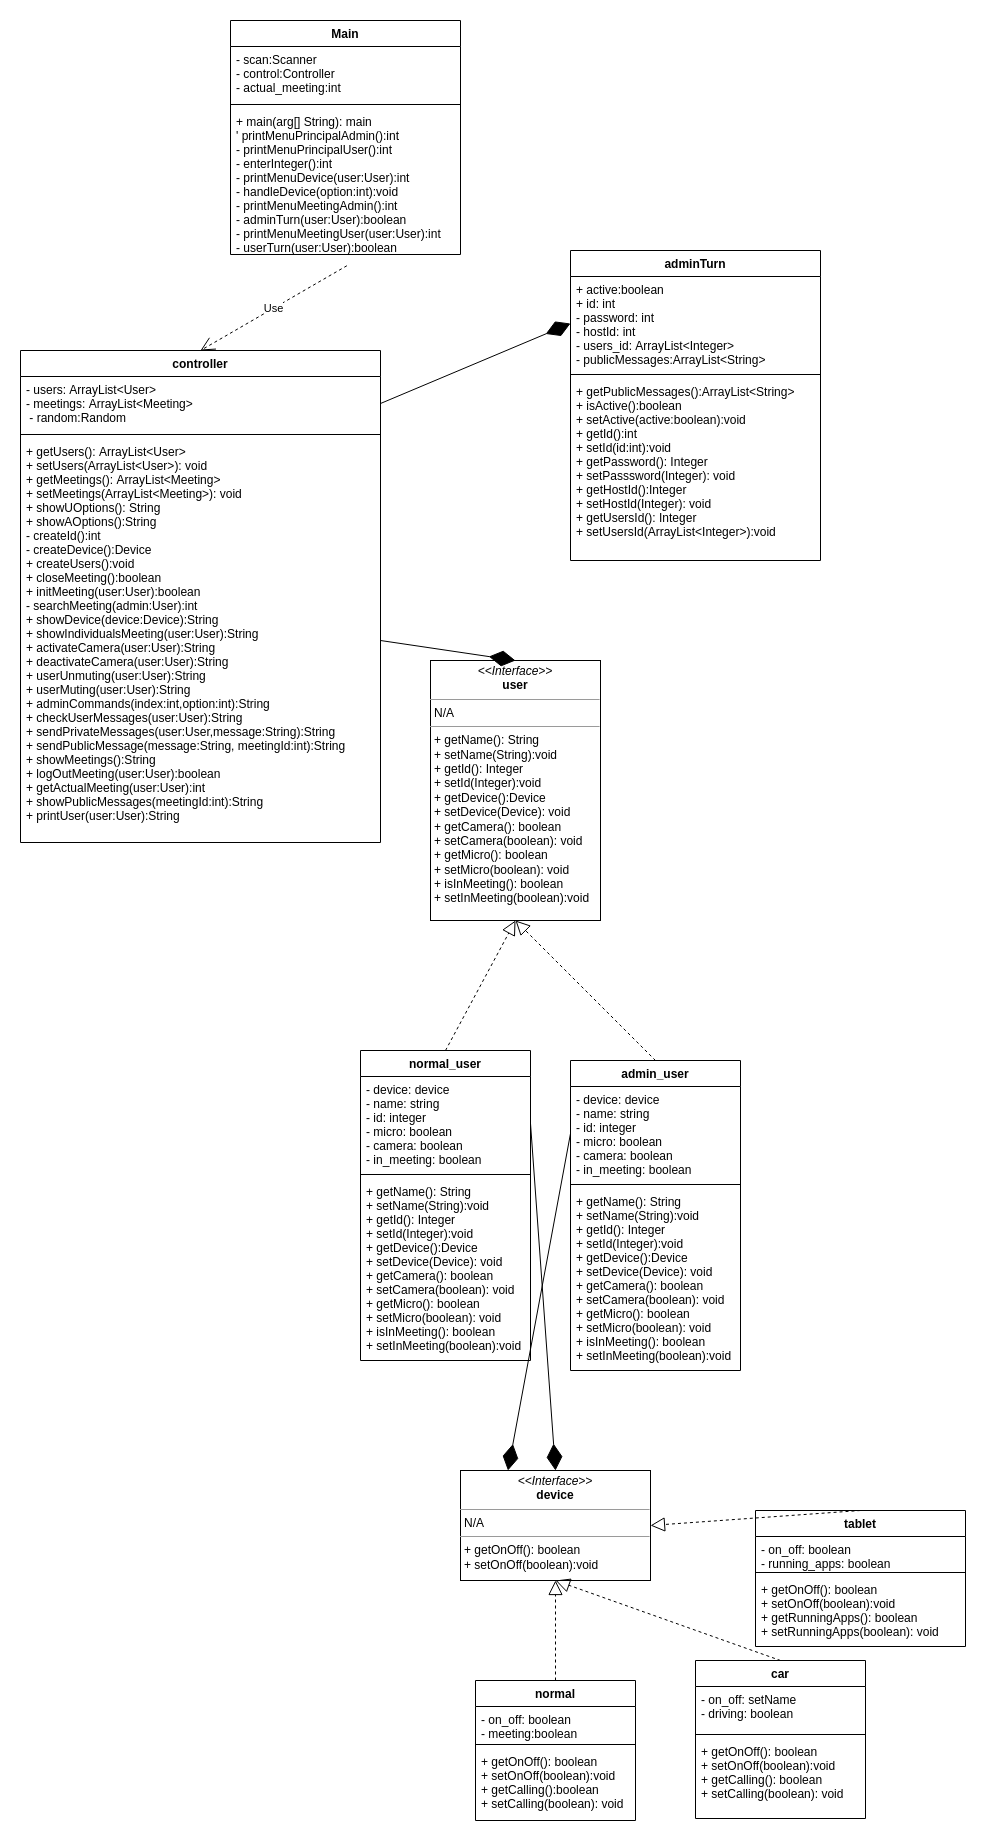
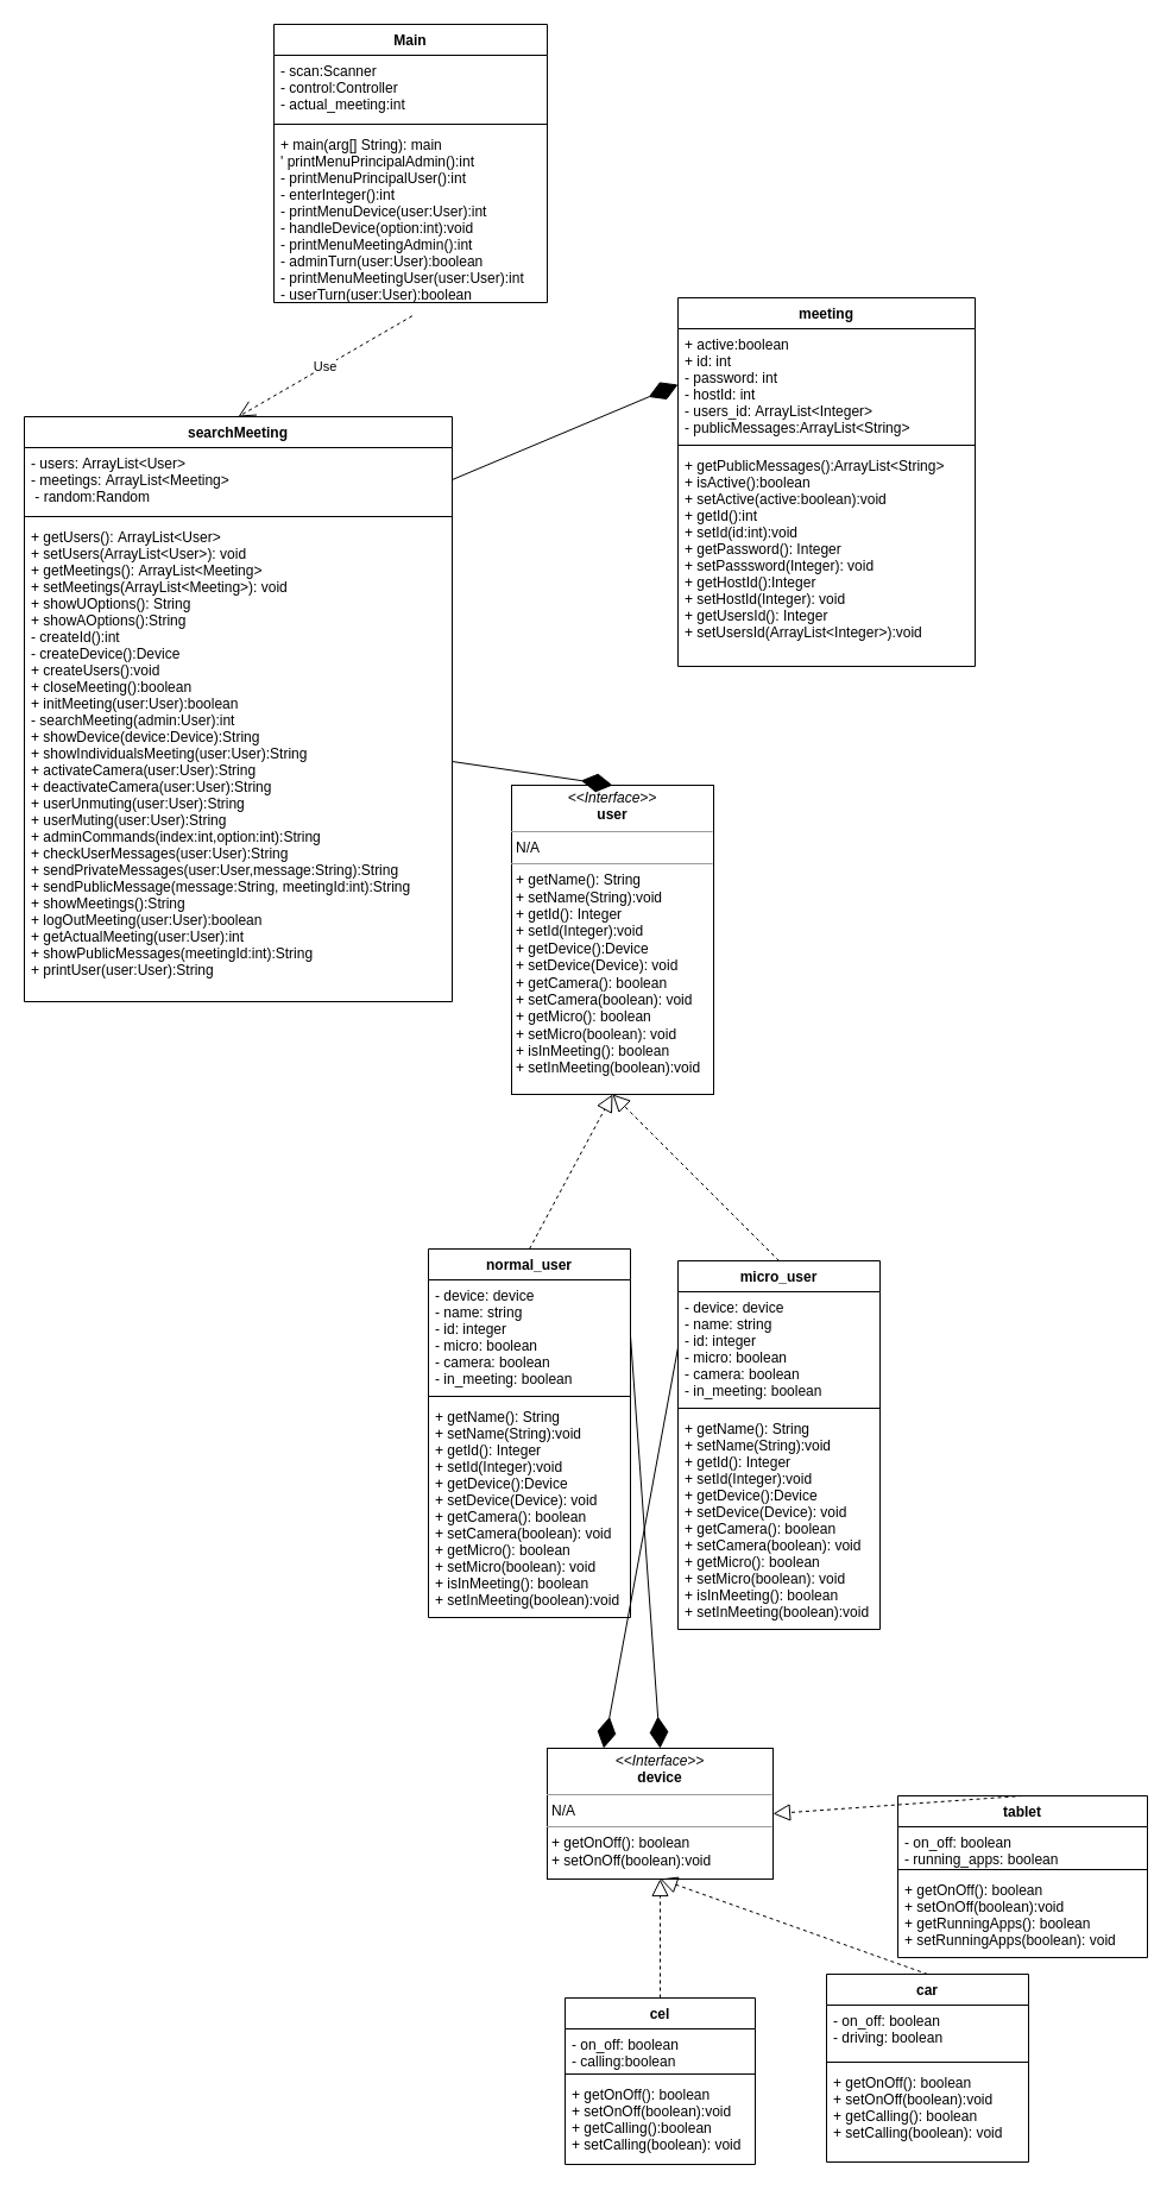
- <mxCell id="10" value="adminTurn" style="swimlane;fontStyle=1;align=center;verticalAlign=top;childLayout=stackLayout;horizontal=1;startSize=26;horizontalStack=0;resizeParent=1;resizeParentMax=0;resizeLast=0;collapsible=1;marginBottom=0;" parent="1" vertex="1"><mxGeometry x="570" y="250" width="250" height="310" as="geometry" /></mxCell>
+ <mxCell id="10" value="meeting" style="swimlane;fontStyle=1;align=center;verticalAlign=top;childLayout=stackLayout;horizontal=1;startSize=26;horizontalStack=0;resizeParent=1;resizeParentMax=0;resizeLast=0;collapsible=1;marginBottom=0;" parent="1" vertex="1"><mxGeometry x="570" y="250" width="250" height="310" as="geometry" /></mxCell>
- <mxCell id="6" value="controller" style="swimlane;fontStyle=1;align=center;verticalAlign=top;childLayout=stackLayout;horizontal=1;startSize=26;horizontalStack=0;resizeParent=1;resizeParentMax=0;resizeLast=0;collapsible=1;marginBottom=0;" parent="1" vertex="1"><mxGeometry x="20" y="350" width="360" height="492" as="geometry" /></mxCell>
+ <mxCell id="6" value="searchMeeting" style="swimlane;fontStyle=1;align=center;verticalAlign=top;childLayout=stackLayout;horizontal=1;startSize=26;horizontalStack=0;resizeParent=1;resizeParentMax=0;resizeLast=0;collapsible=1;marginBottom=0;" parent="1" vertex="1"><mxGeometry x="20" y="350" width="360" height="492" as="geometry" /></mxCell>
- <mxCell id="20" value="admin_user" style="swimlane;fontStyle=1;align=center;verticalAlign=top;childLayout=stackLayout;horizontal=1;startSize=26;horizontalStack=0;resizeParent=1;resizeParentMax=0;resizeLast=0;collapsible=1;marginBottom=0;" parent="1" vertex="1"><mxGeometry x="570" y="1060" width="170" height="310" as="geometry" /></mxCell>
+ <mxCell id="20" value="micro_user" style="swimlane;fontStyle=1;align=center;verticalAlign=top;childLayout=stackLayout;horizontal=1;startSize=26;horizontalStack=0;resizeParent=1;resizeParentMax=0;resizeLast=0;collapsible=1;marginBottom=0;" parent="1" vertex="1"><mxGeometry x="570" y="1060" width="170" height="310" as="geometry" /></mxCell>
- <mxCell id="25" value="normal" style="swimlane;fontStyle=1;align=center;verticalAlign=top;childLayout=stackLayout;horizontal=1;startSize=26;horizontalStack=0;resizeParent=1;resizeParentMax=0;resizeLast=0;collapsible=1;marginBottom=0;" parent="1" vertex="1"><mxGeometry x="475" y="1680" width="160" height="140" as="geometry" /></mxCell>
+ <mxCell id="25" value="cel" style="swimlane;fontStyle=1;align=center;verticalAlign=top;childLayout=stackLayout;horizontal=1;startSize=26;horizontalStack=0;resizeParent=1;resizeParentMax=0;resizeLast=0;collapsible=1;marginBottom=0;" parent="1" vertex="1"><mxGeometry x="475" y="1680" width="160" height="140" as="geometry" /></mxCell>
- <mxCell id="32" value="- on_off: setName&#10;- driving: boolean" style="text;strokeColor=none;fillColor=none;align=left;verticalAlign=top;spacingLeft=4;spacingRight=4;overflow=hidden;rotatable=0;points=[[0,0.5],[1,0.5]];portConstraint=eastwest;" parent="31" vertex="1"><mxGeometry y="26" width="170" height="44" as="geometry" /></mxCell>
+ <mxCell id="32" value="- on_off: boolean&#10;- driving: boolean" style="text;strokeColor=none;fillColor=none;align=left;verticalAlign=top;spacingLeft=4;spacingRight=4;overflow=hidden;rotatable=0;points=[[0,0.5],[1,0.5]];portConstraint=eastwest;" parent="31" vertex="1"><mxGeometry y="26" width="170" height="44" as="geometry" /></mxCell>
- <mxCell id="26" value="- on_off: boolean&#10;- meeting:boolean" style="text;strokeColor=none;fillColor=none;align=left;verticalAlign=top;spacingLeft=4;spacingRight=4;overflow=hidden;rotatable=0;points=[[0,0.5],[1,0.5]];portConstraint=eastwest;" parent="25" vertex="1"><mxGeometry y="26" width="160" height="34" as="geometry" /></mxCell>
+ <mxCell id="26" value="- on_off: boolean&#10;- calling:boolean" style="text;strokeColor=none;fillColor=none;align=left;verticalAlign=top;spacingLeft=4;spacingRight=4;overflow=hidden;rotatable=0;points=[[0,0.5],[1,0.5]];portConstraint=eastwest;" parent="25" vertex="1"><mxGeometry y="26" width="160" height="34" as="geometry" /></mxCell>
